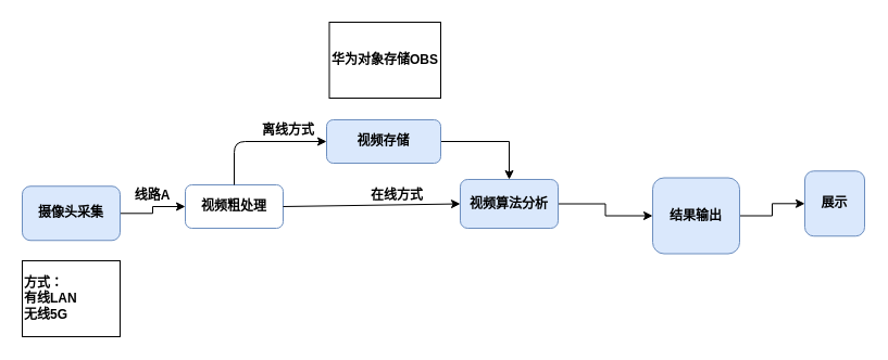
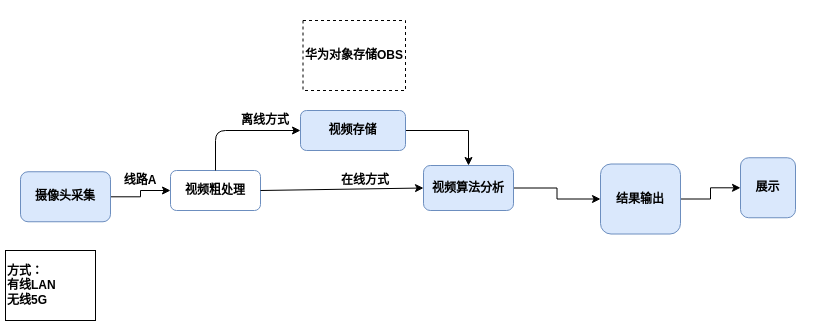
- <mxCell id="11" value="华为对象存储OBS" style="rounded=0;whiteSpace=wrap;html=1;align=left;fontStyle=1" vertex="1" parent="1"><mxGeometry x="302.5" y="20" width="102.5" height="70" as="geometry" /></mxCell>
+ <mxCell id="11" value="华为对象存储OBS" style="rounded=0;whiteSpace=wrap;html=1;align=left;fontStyle=1;dashed=1;" vertex="1" parent="1"><mxGeometry x="302.5" y="20" width="102.5" height="70" as="geometry" /></mxCell>
- <mxCell id="4" value="方式：&lt;br&gt;有线LAN&lt;br&gt;无线5G" style="rounded=0;whiteSpace=wrap;html=1;align=left;fontStyle=1" vertex="1" parent="1"><mxGeometry x="20" y="240" width="90" height="70" as="geometry" /></mxCell>
+ <mxCell id="4" value="方式：&lt;br&gt;有线LAN&lt;br&gt;无线5G" style="rounded=0;whiteSpace=wrap;html=1;align=left;fontStyle=1" vertex="1" parent="1"><mxGeometry x="5" y="250" width="90" height="70" as="geometry" /></mxCell>
